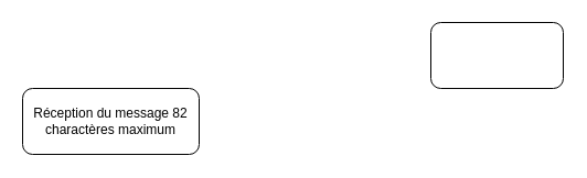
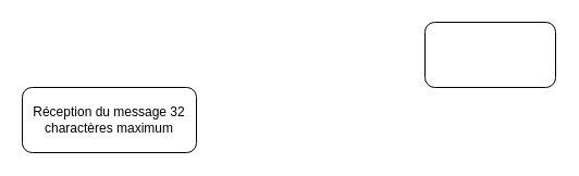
- <mxCell id="2" value="Réception du message 82 charactères maximum" style="rounded=1;whiteSpace=wrap;html=1;" vertex="1" parent="1"><mxGeometry x="20" y="80" width="160" height="60" as="geometry" /></mxCell>
+ <mxCell id="2" value="Réception du message 32 charactères maximum" style="rounded=1;whiteSpace=wrap;html=1;" vertex="1" parent="1"><mxGeometry x="20" y="80" width="160" height="60" as="geometry" /></mxCell>
